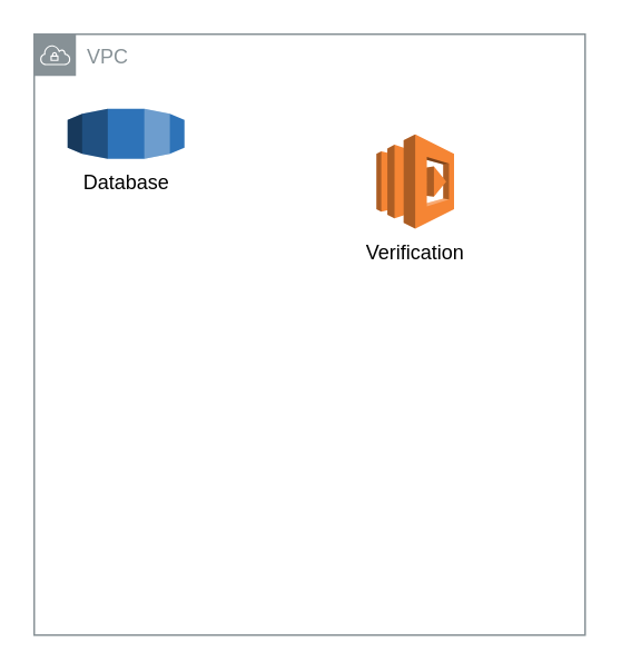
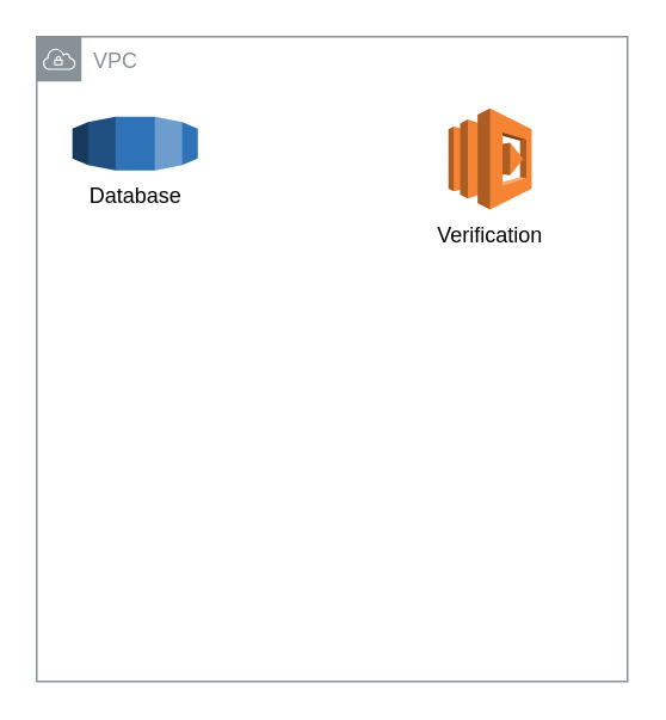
- <mxCell id="3" value="Verification" style="outlineConnect=0;dashed=0;verticalLabelPosition=bottom;verticalAlign=top;align=center;html=1;shape=mxgraph.aws3.lambda;fillColor=#F58534;gradientColor=none;" vertex="1" parent="1"><mxGeometry x="225" y="80" width="46.5" height="56.53" as="geometry" /></mxCell>
+ <mxCell id="3" value="Verification" style="outlineConnect=0;dashed=0;verticalLabelPosition=bottom;verticalAlign=top;align=center;html=1;shape=mxgraph.aws3.lambda;fillColor=#F58534;gradientColor=none;" vertex="1" parent="1"><mxGeometry x="250" y="60" width="46.5" height="56.53" as="geometry" /></mxCell>
